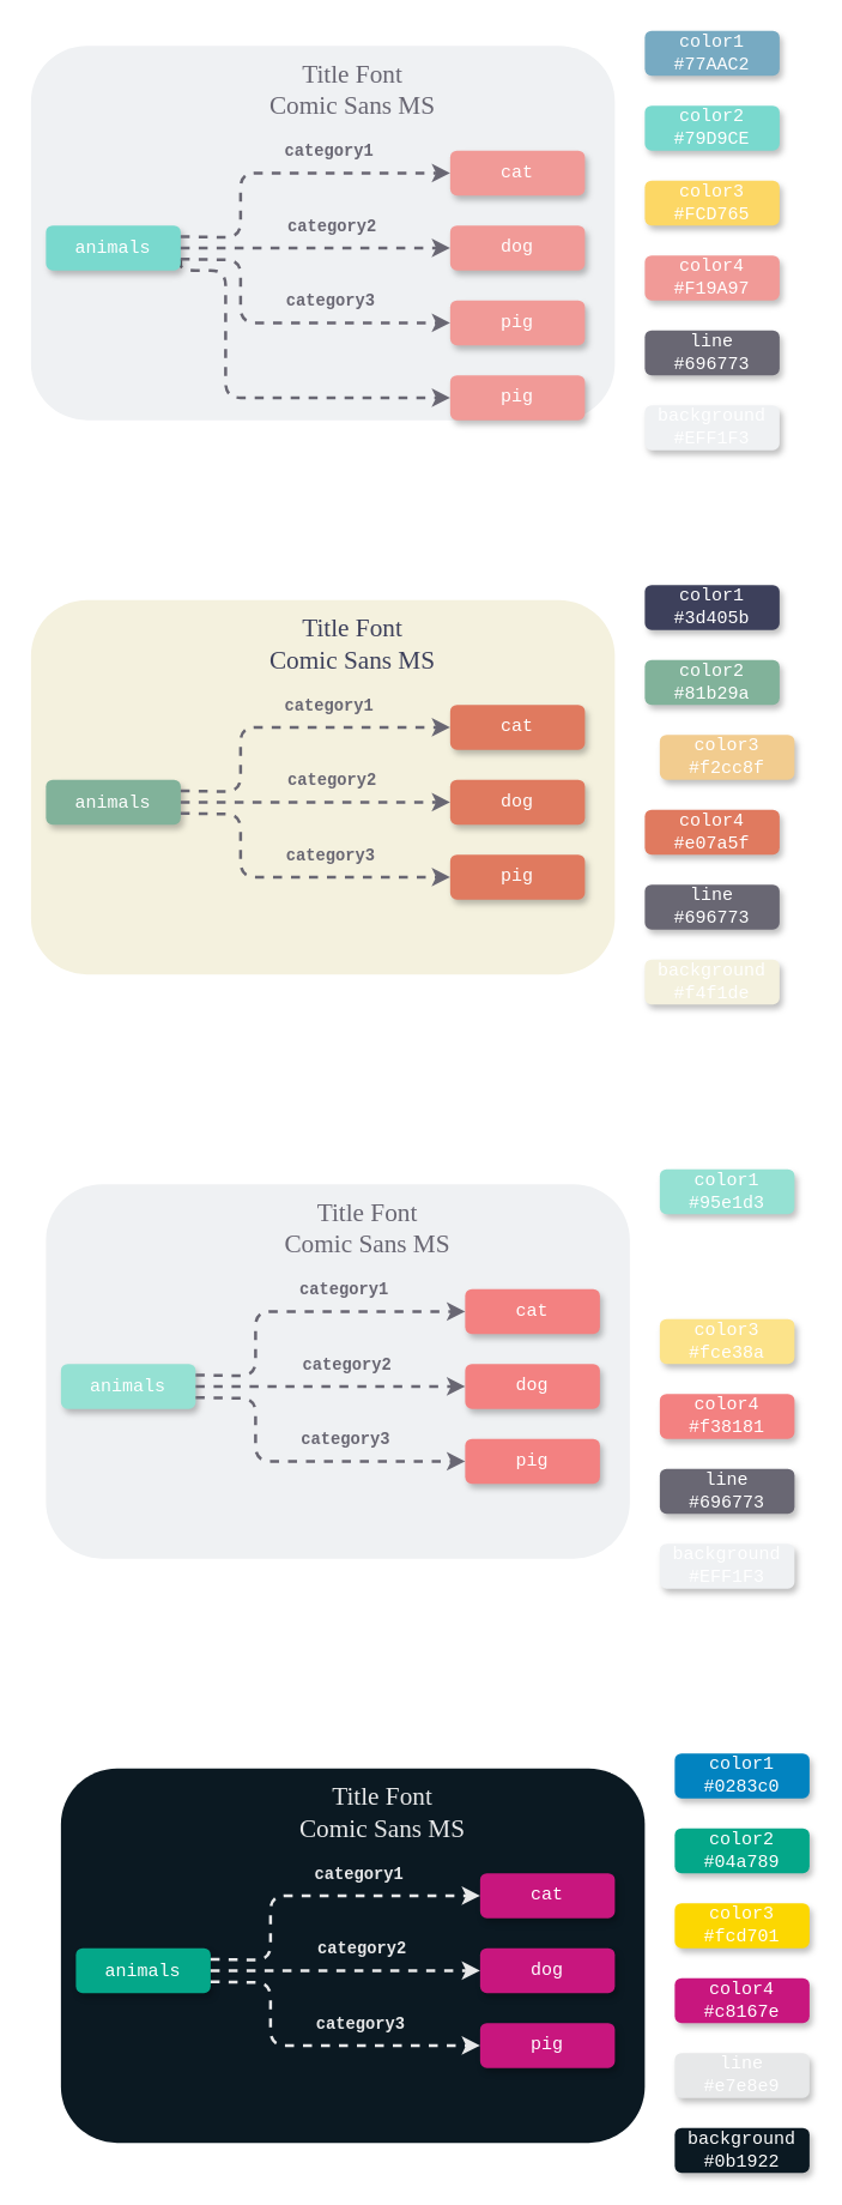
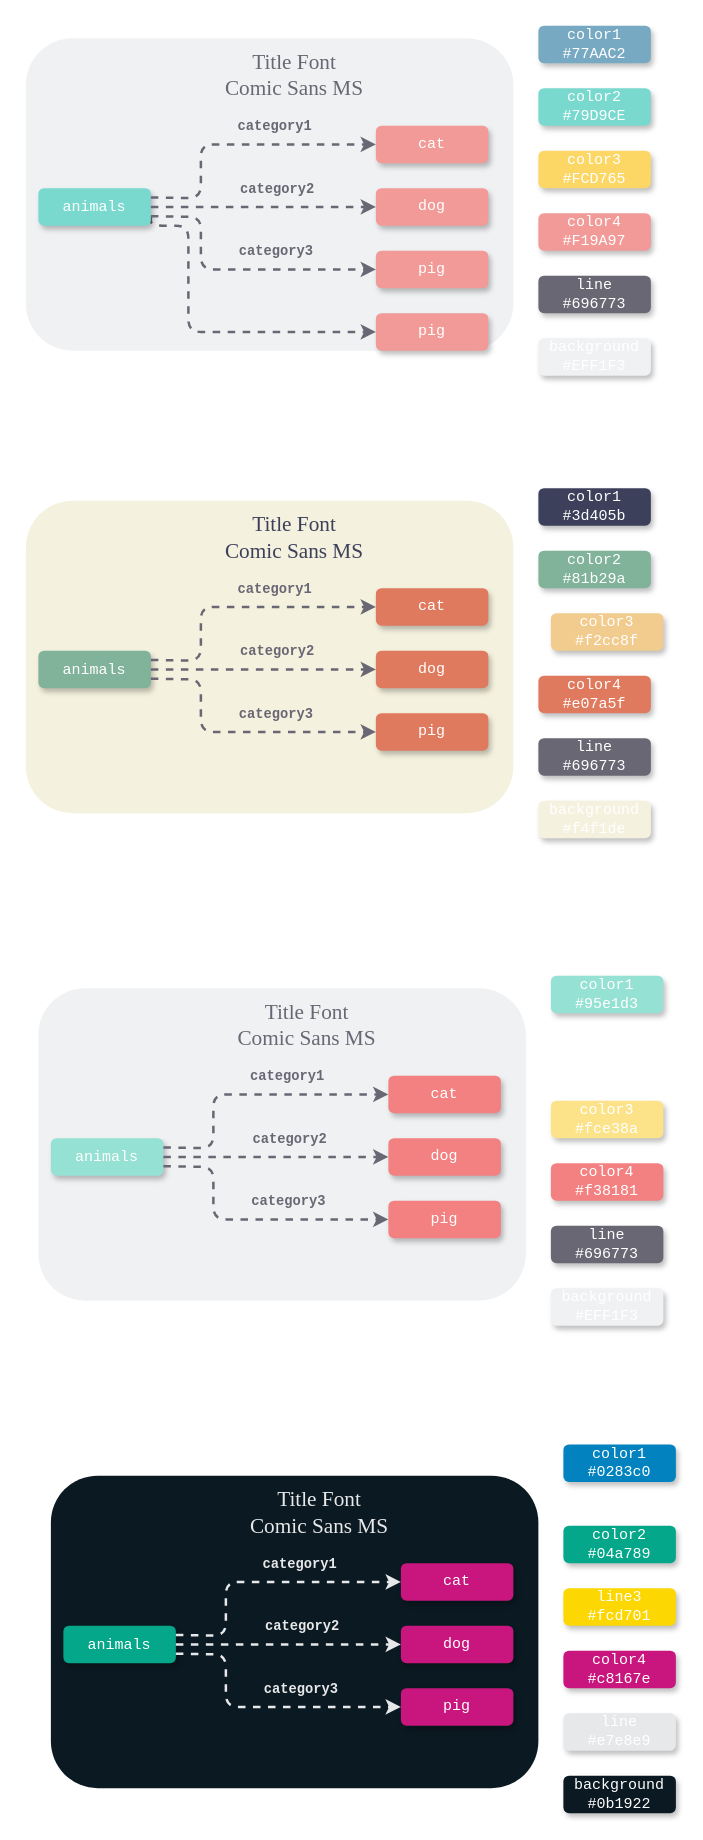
- <mxCell id="67" value="color1&lt;br&gt;#0283c0" style="rounded=1;whiteSpace=wrap;html=1;strokeColor=none;shadow=1;glass=0;comic=0;gradientColor=none;fontFamily=Courier New;fontColor=#FFFFFF;fillColor=#0283c0;" parent="1" vertex="1"><mxGeometry x="450" y="1170" width="90" height="30" as="geometry" /></mxCell>
+ <mxCell id="67" value="color1&lt;br&gt;#0283c0" style="rounded=1;whiteSpace=wrap;html=1;strokeColor=none;shadow=1;glass=0;comic=0;gradientColor=none;fontFamily=Courier New;fontColor=#FFFFFF;fillColor=#0283c0;" parent="1" vertex="1"><mxGeometry x="450" y="1155" width="90" height="30" as="geometry" /></mxCell>
- <mxCell id="69" value="color3&lt;br&gt;#fcd701" style="rounded=1;whiteSpace=wrap;html=1;strokeColor=none;shadow=1;glass=0;comic=0;gradientColor=none;fontFamily=Courier New;fontColor=#FFFFFF;fillColor=#fcd701;" parent="1" vertex="1"><mxGeometry x="450" y="1270" width="90" height="30" as="geometry" /></mxCell>
+ <mxCell id="69" value="line3&lt;br&gt;#fcd701" style="rounded=1;whiteSpace=wrap;html=1;strokeColor=none;shadow=1;glass=0;comic=0;gradientColor=none;fontFamily=Courier New;fontColor=#FFFFFF;fillColor=#fcd701;" parent="1" vertex="1"><mxGeometry x="450" y="1270" width="90" height="30" as="geometry" /></mxCell>
